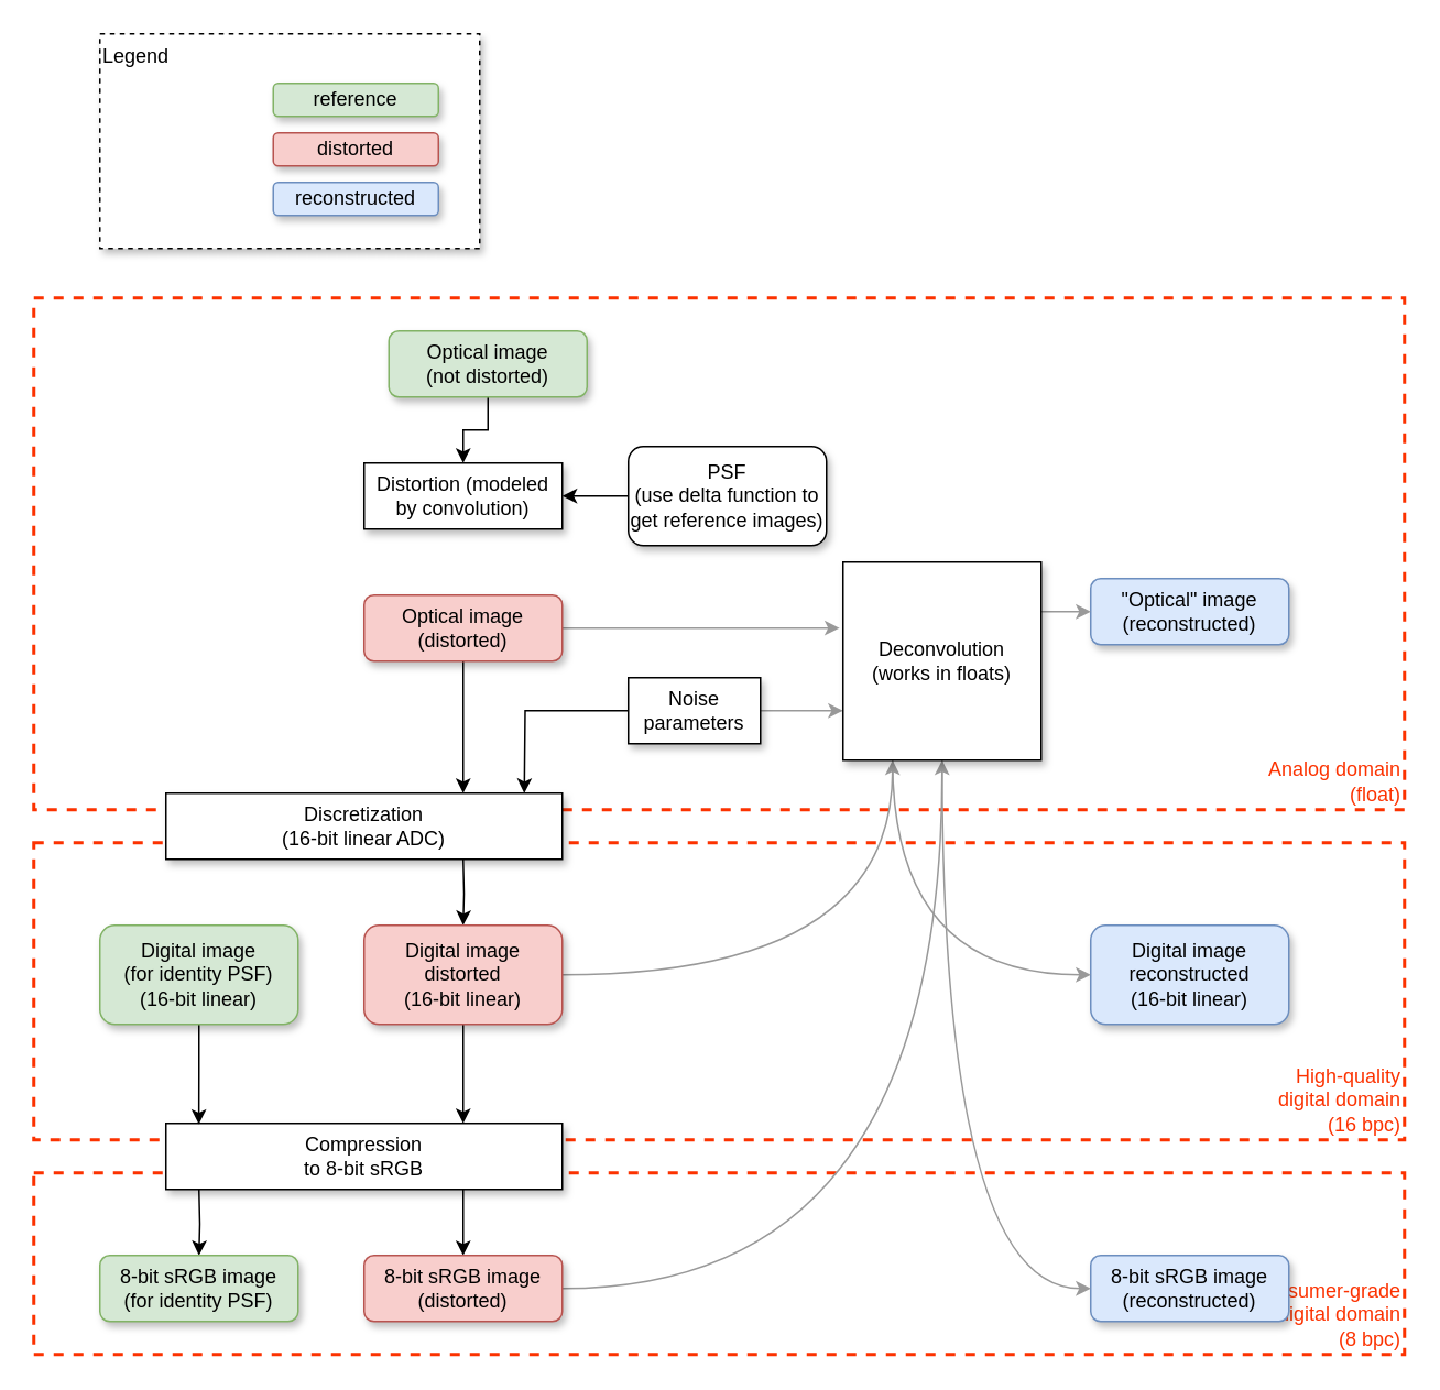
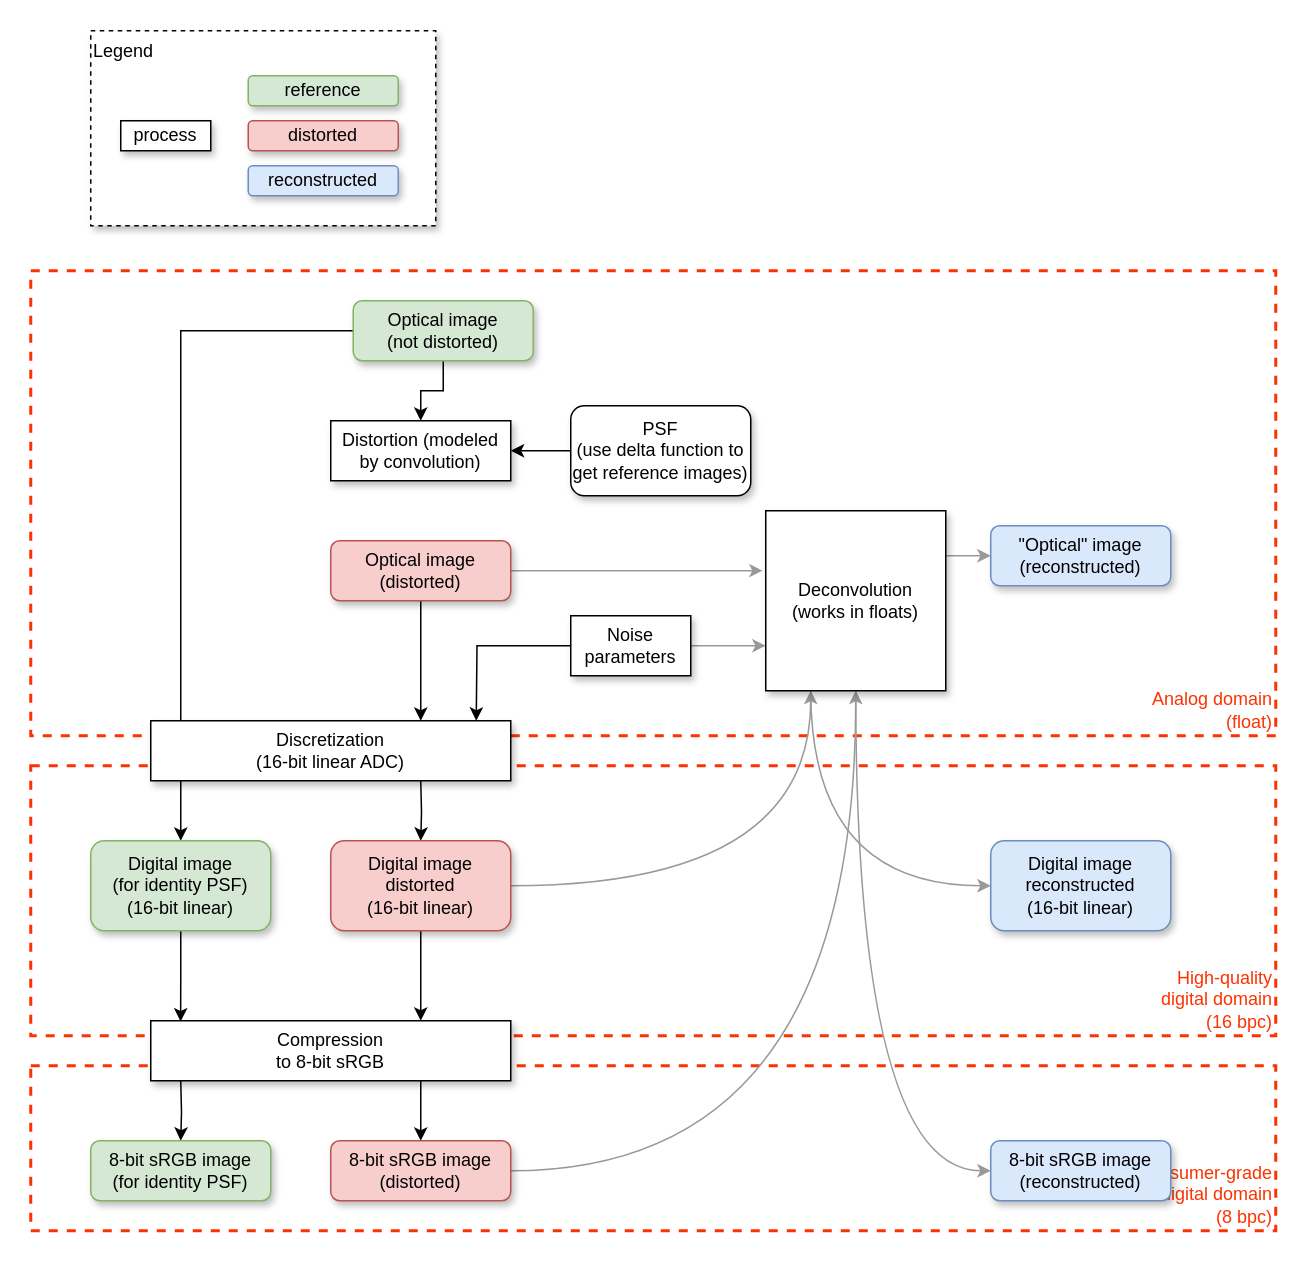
+ <mxCell id="20" value="process" style="rounded=0;whiteSpace=wrap;html=1;shadow=1;" vertex="1" parent="1"><mxGeometry x="80" y="80" width="60" height="20" as="geometry" /></mxCell>
+ <mxCell id="7" style="edgeStyle=orthogonalEdgeStyle;rounded=0;orthogonalLoop=1;jettySize=auto;html=1;exitX=0;exitY=0.5;exitDx=0;exitDy=0;entryX=0.5;entryY=0;entryDx=0;entryDy=0;fontColor=#FC3200;" edge="1" parent="1" source="8" target="29"><mxGeometry relative="1" as="geometry" /></mxCell>
